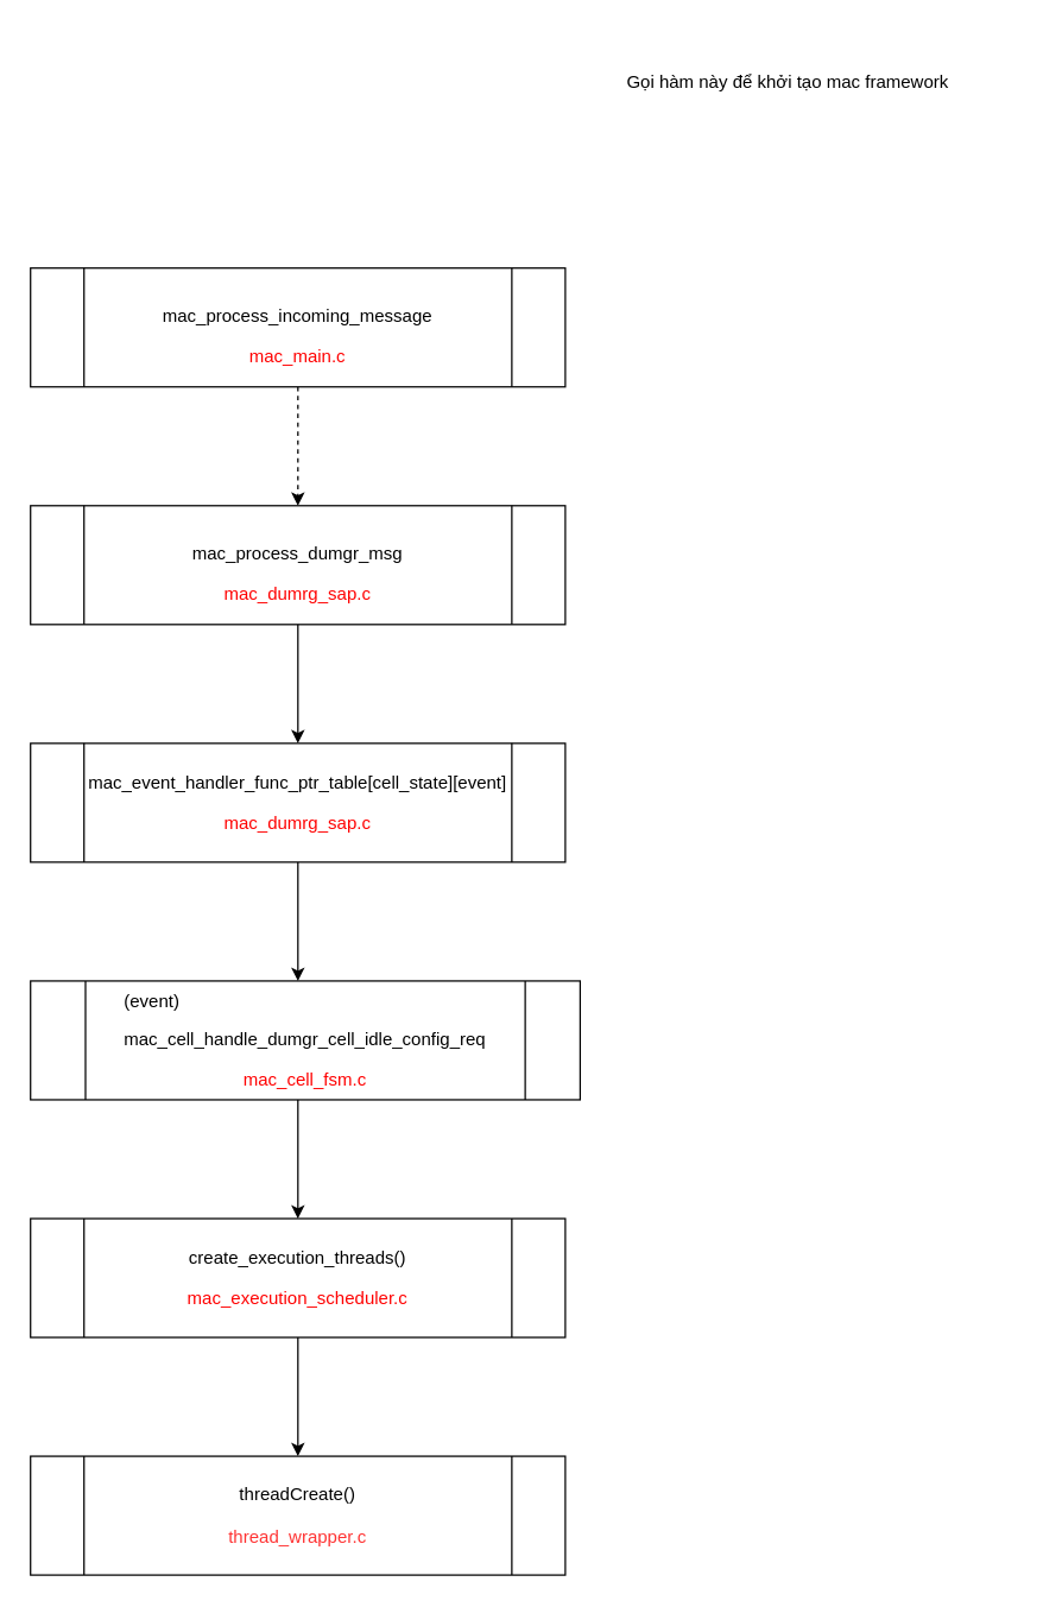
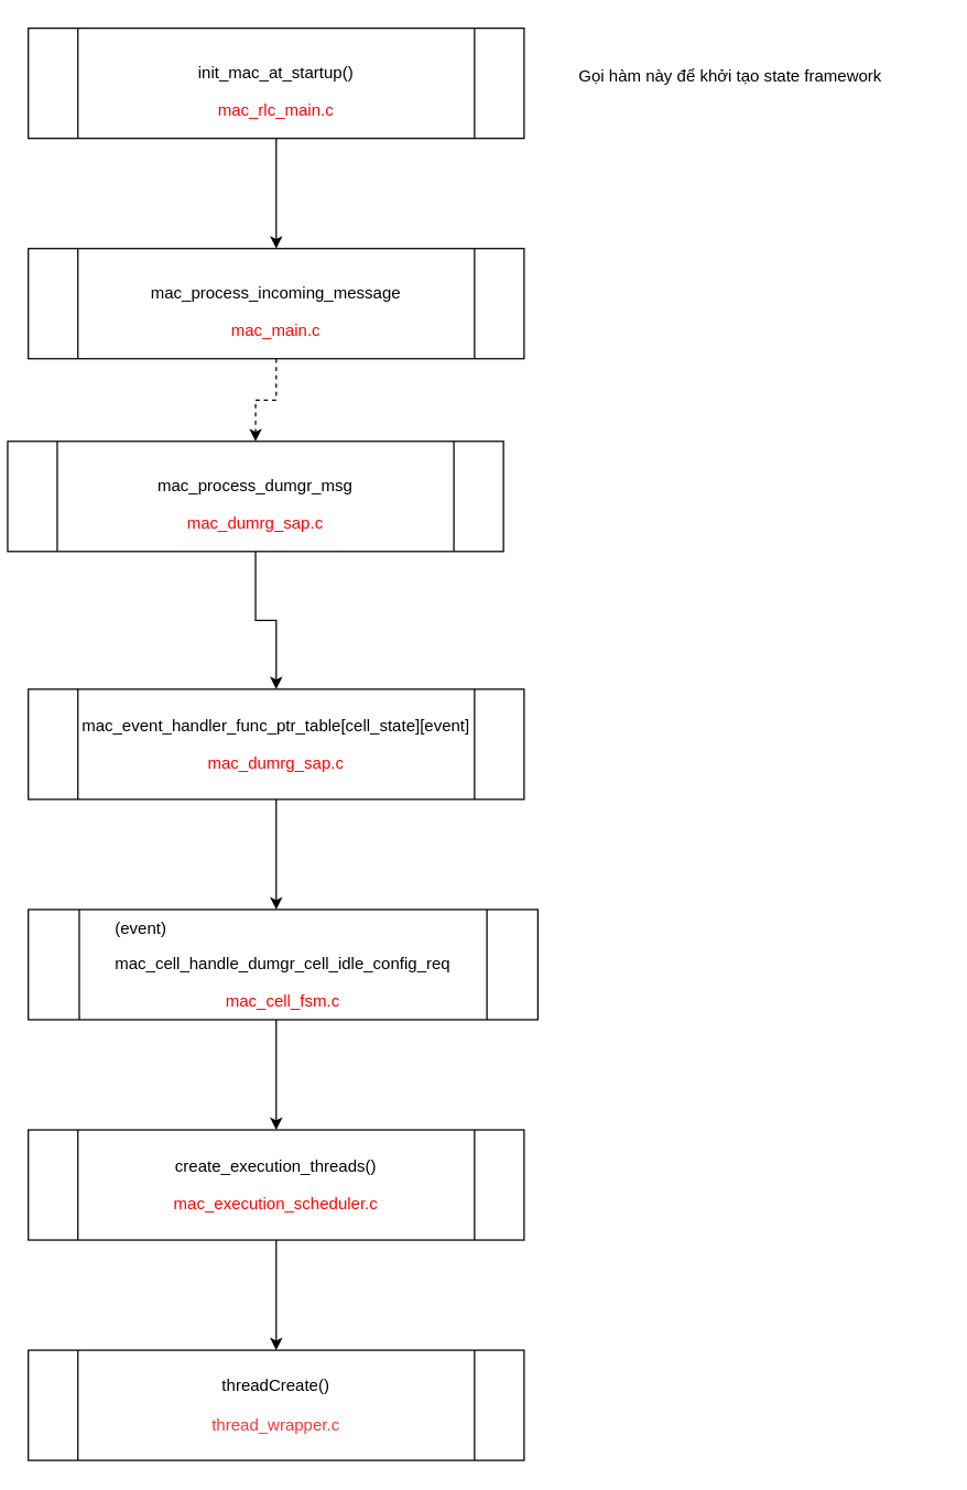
- <mxCell id="15" value="Gọi hàm này để khởi tạo mac framework" style="text;html=1;strokeColor=none;fillColor=none;align=center;verticalAlign=middle;whiteSpace=wrap;rounded=0;" vertex="1" parent="1"><mxGeometry x="380" y="30" width="300" height="50" as="geometry" /></mxCell>
+ <mxCell id="15" value="Gọi hàm này để khởi tạo state framework" style="text;html=1;strokeColor=none;fillColor=none;align=center;verticalAlign=middle;whiteSpace=wrap;rounded=0;" vertex="1" parent="1"><mxGeometry x="380" y="30" width="300" height="50" as="geometry" /></mxCell>
+ <mxCell id="3" value="&lt;p class=&quot;MsoNormal&quot;&gt;init_mac_at_startup() &lt;/p&gt;&lt;span style=&quot;color: red&quot;&gt;mac_rlc_main.c&lt;/span&gt;" style="shape=process;whiteSpace=wrap;html=1;backgroundOutline=1;" parent="1" vertex="1"><mxGeometry x="20" y="20" width="360" height="80" as="geometry" /></mxCell>
+ <mxCell id="2" value="" style="edgeStyle=orthogonalEdgeStyle;rounded=0;orthogonalLoop=1;jettySize=auto;html=1;" parent="1" source="3" target="5" edge="1"><mxGeometry relative="1" as="geometry" /></mxCell>
- <mxCell id="7" value="&lt;p class=&quot;MsoNormal&quot;&gt;mac_process_dumgr_msg &lt;/p&gt;&lt;span style=&quot;color: red&quot;&gt;mac_dumrg_sap.c&lt;/span&gt;" style="shape=process;whiteSpace=wrap;html=1;backgroundOutline=1;" parent="1" vertex="1"><mxGeometry x="20" y="340" width="360" height="80" as="geometry" /></mxCell>
+ <mxCell id="7" value="&lt;p class=&quot;MsoNormal&quot;&gt;mac_process_dumgr_msg &lt;/p&gt;&lt;span style=&quot;color: red&quot;&gt;mac_dumrg_sap.c&lt;/span&gt;" style="shape=process;whiteSpace=wrap;html=1;backgroundOutline=1;" parent="1" vertex="1"><mxGeometry x="5" y="320" width="360" height="80" as="geometry" /></mxCell>
